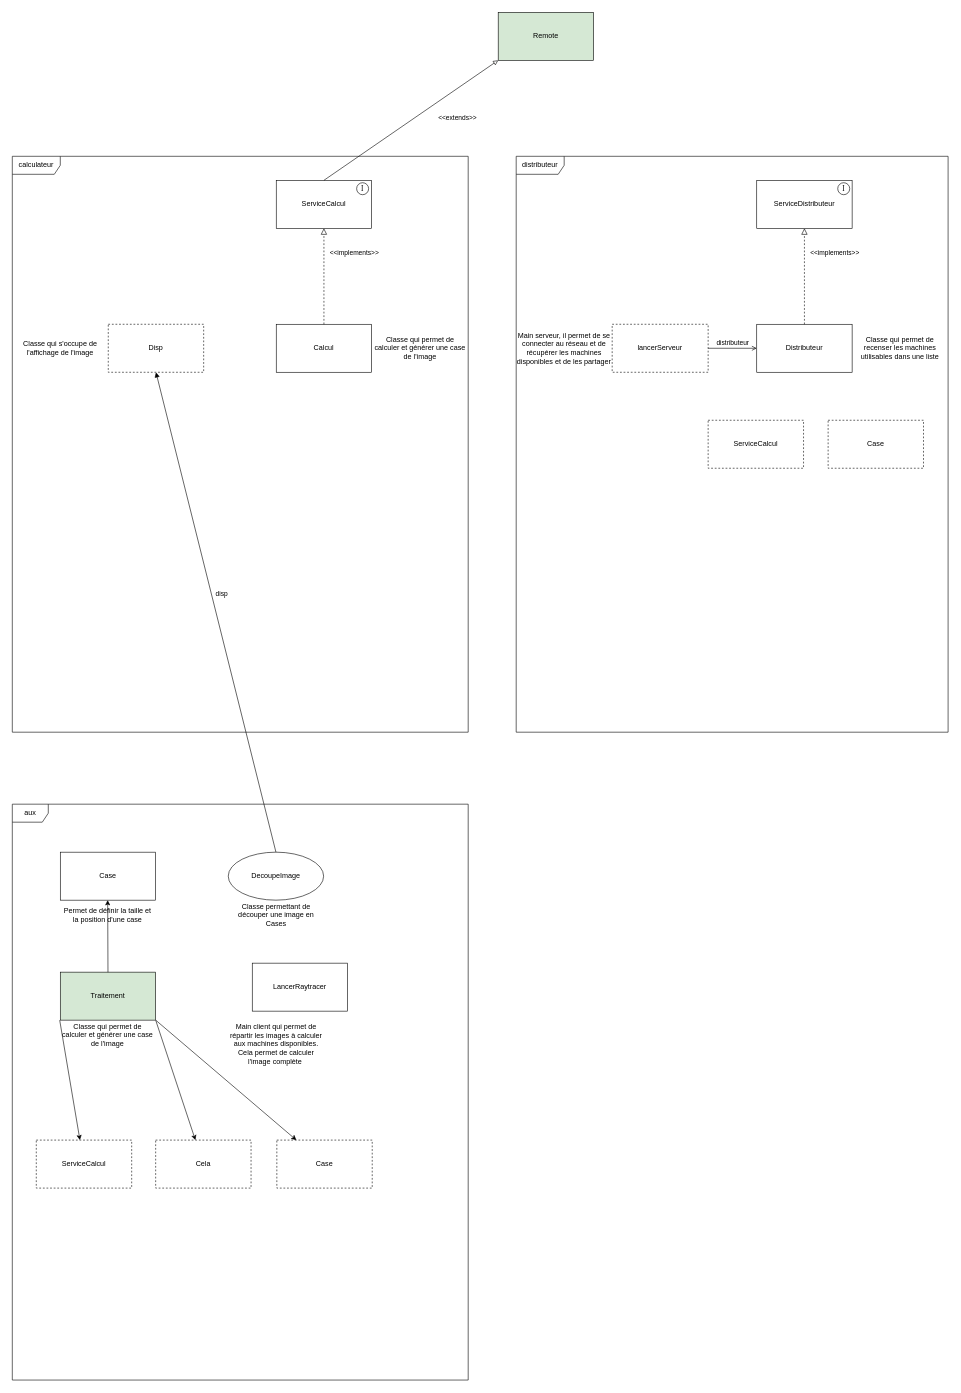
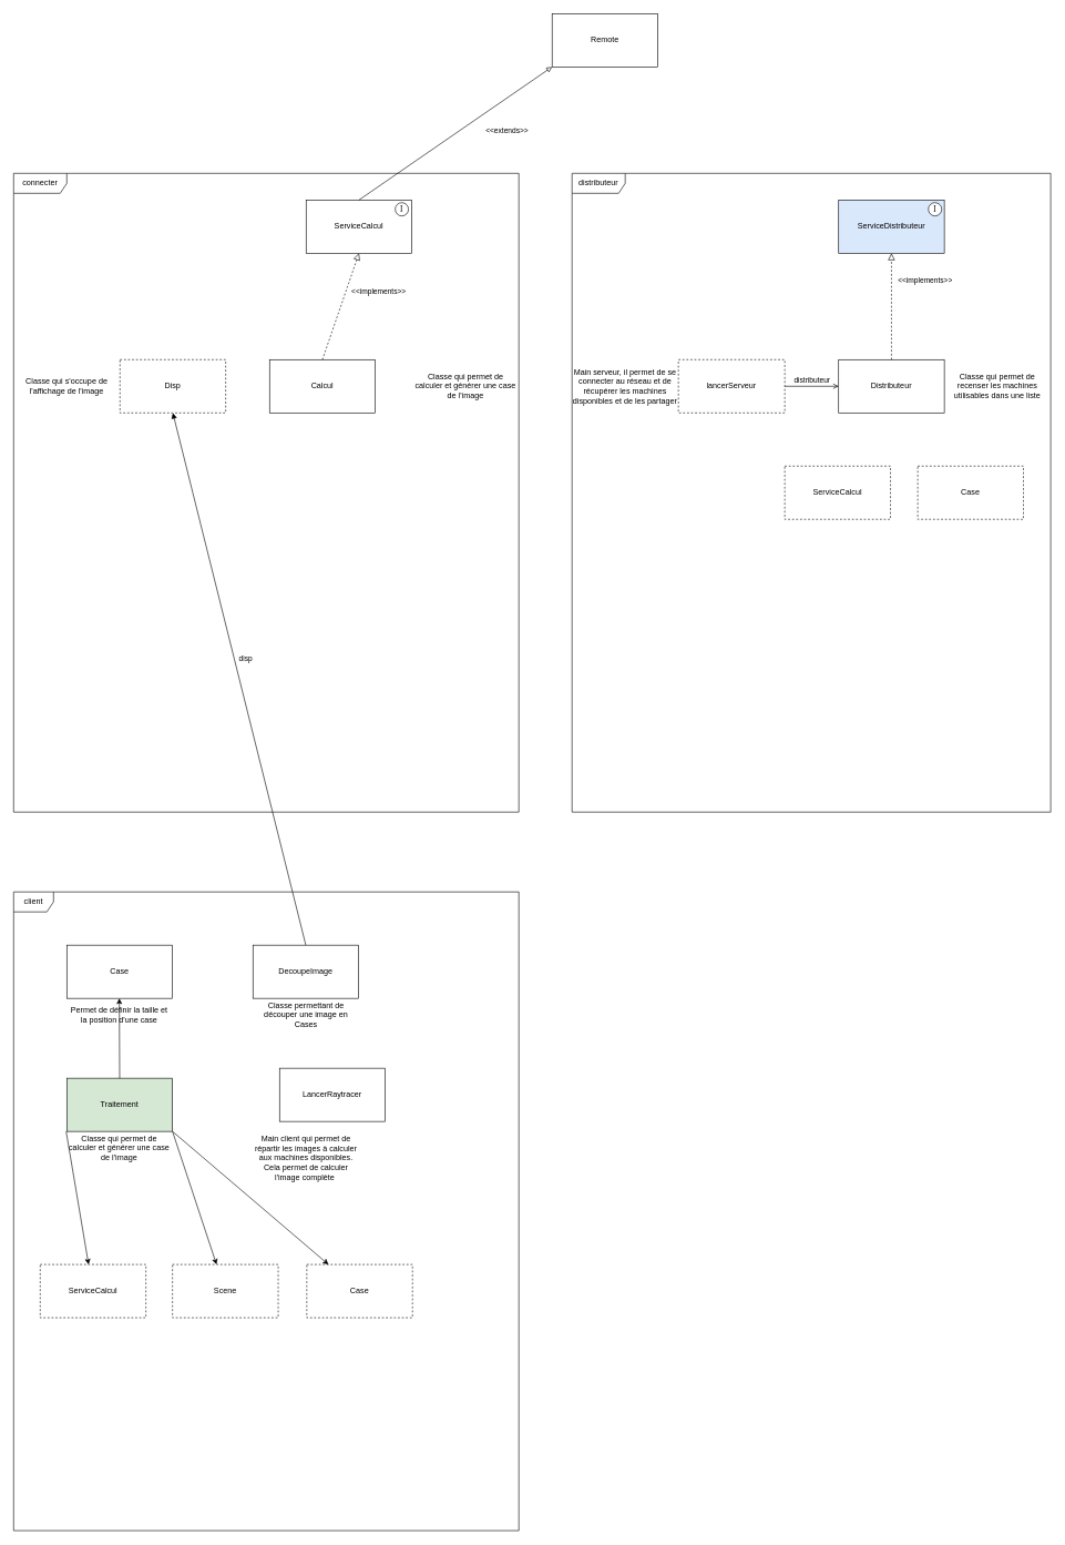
- <mxCell id="10" value="Remote" style="rounded=0;whiteSpace=wrap;html=1;fillColor=#d5e8d4;" parent="1" vertex="1"><mxGeometry x="830" y="20" width="159" height="80" as="geometry" /></mxCell>
+ <mxCell id="10" value="Remote" style="rounded=0;whiteSpace=wrap;html=1;" parent="1" vertex="1"><mxGeometry x="830" y="20" width="159" height="80" as="geometry" /></mxCell>
- <mxCell id="3" value="calculateur" style="shape=umlFrame;whiteSpace=wrap;html=1;pointerEvents=0;width=80;height=30;" parent="1" vertex="1"><mxGeometry x="20" y="260" width="760" height="960" as="geometry" /></mxCell>
+ <mxCell id="3" value="connecter" style="shape=umlFrame;whiteSpace=wrap;html=1;pointerEvents=0;width=80;height=30;" parent="1" vertex="1"><mxGeometry x="20" y="260" width="760" height="960" as="geometry" /></mxCell>
- <mxCell id="6" value="ServiceDistributeur" style="html=1;whiteSpace=wrap;" parent="1" vertex="1"><mxGeometry x="1261" y="300" width="159" height="80" as="geometry" /></mxCell>
+ <mxCell id="6" value="ServiceDistributeur" style="html=1;whiteSpace=wrap;fillColor=#dae8fc;" parent="1" vertex="1"><mxGeometry x="1261" y="300" width="159" height="80" as="geometry" /></mxCell>
- <mxCell id="13" value="Calcul" style="html=1;whiteSpace=wrap;" parent="1" vertex="1"><mxGeometry x="460" y="540" width="159" height="80" as="geometry" /></mxCell>
+ <mxCell id="13" value="Calcul" style="html=1;whiteSpace=wrap;" parent="1" vertex="1"><mxGeometry x="405" y="540" width="159" height="80" as="geometry" /></mxCell>
- <mxCell id="16" value="aux" style="shape=umlFrame;whiteSpace=wrap;html=1;pointerEvents=0;" parent="1" vertex="1"><mxGeometry x="20" y="1340" width="760" height="960" as="geometry" /></mxCell>
+ <mxCell id="16" value="client" style="shape=umlFrame;whiteSpace=wrap;html=1;pointerEvents=0;" parent="1" vertex="1"><mxGeometry x="20" y="1340" width="760" height="960" as="geometry" /></mxCell>
- <mxCell id="18" value="DecoupeImage" style="ellipse;html=1;whiteSpace=wrap;" parent="1" vertex="1"><mxGeometry x="380" y="1420" width="159" height="80" as="geometry" /></mxCell>
+ <mxCell id="18" value="DecoupeImage" style="html=1;whiteSpace=wrap;" parent="1" vertex="1"><mxGeometry x="380" y="1420" width="159" height="80" as="geometry" /></mxCell>
- <mxCell id="33" value="Cela" style="html=1;whiteSpace=wrap;dashed=1;" vertex="1" parent="1"><mxGeometry x="259" y="1900" width="159" height="80" as="geometry" /></mxCell>
+ <mxCell id="33" value="Scene" style="html=1;whiteSpace=wrap;dashed=1;" vertex="1" parent="1"><mxGeometry x="259" y="1900" width="159" height="80" as="geometry" /></mxCell>
